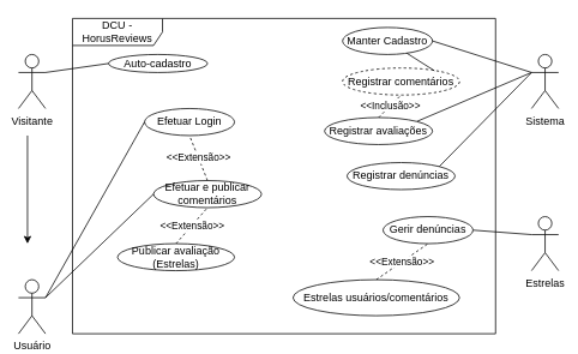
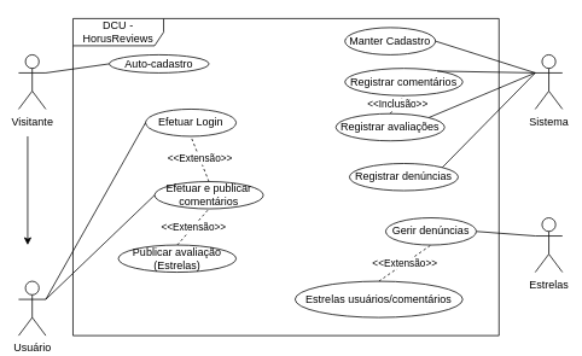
- <mxCell id="15" value="" style="endArrow=none;html=1;rounded=0;exitX=0.785;exitY=0.1;exitDx=0;exitDy=0;exitPerimeter=0;" edge="1" parent="1" source="14" target="12"><mxGeometry width="50" height="50" relative="1" as="geometry"><mxPoint x="470" y="140" as="sourcePoint" /><mxPoint x="520" y="90" as="targetPoint" /></mxGeometry></mxCell>
+ <mxCell id="15" value="" style="endArrow=none;html=1;rounded=0;entryX=0;entryY=0.333;entryDx=0;entryDy=0;entryPerimeter=0;exitX=0.785;exitY=0.1;exitDx=0;exitDy=0;exitPerimeter=0;" edge="1" parent="1" source="14" target="11"><mxGeometry width="50" height="50" relative="1" as="geometry"><mxPoint x="470" y="140" as="sourcePoint" /><mxPoint x="520" y="90" as="targetPoint" /></mxGeometry></mxCell>
- <mxCell id="14" value="Registrar comentários" style="ellipse;whiteSpace=wrap;html=1;dashed=1;" vertex="1" parent="1"><mxGeometry x="380" y="75" width="130" height="30" as="geometry" /></mxCell>
+ <mxCell id="14" value="Registrar comentários" style="ellipse;whiteSpace=wrap;html=1;" vertex="1" parent="1"><mxGeometry x="380" y="75" width="130" height="30" as="geometry" /></mxCell>
- <mxCell id="21" value="Registrar avaliações" style="ellipse;whiteSpace=wrap;html=1;" vertex="1" parent="1"><mxGeometry x="360" y="130" width="120" height="30" as="geometry" /></mxCell>
+ <mxCell id="21" value="Registrar avaliações" style="ellipse;whiteSpace=wrap;html=1;" vertex="1" parent="1"><mxGeometry x="370" y="125" width="120" height="30" as="geometry" /></mxCell>
